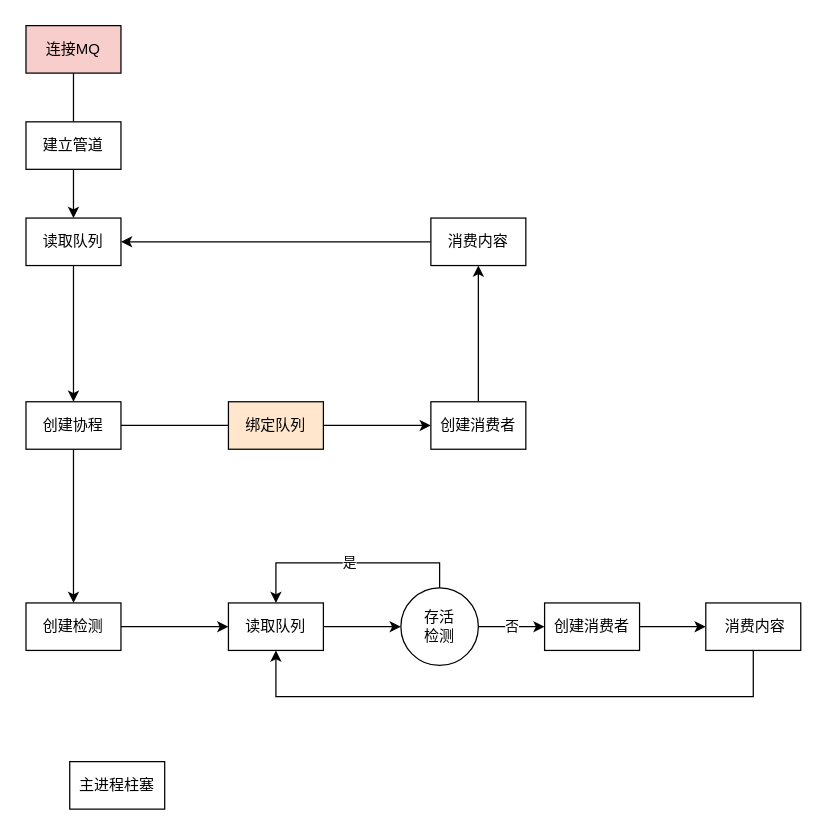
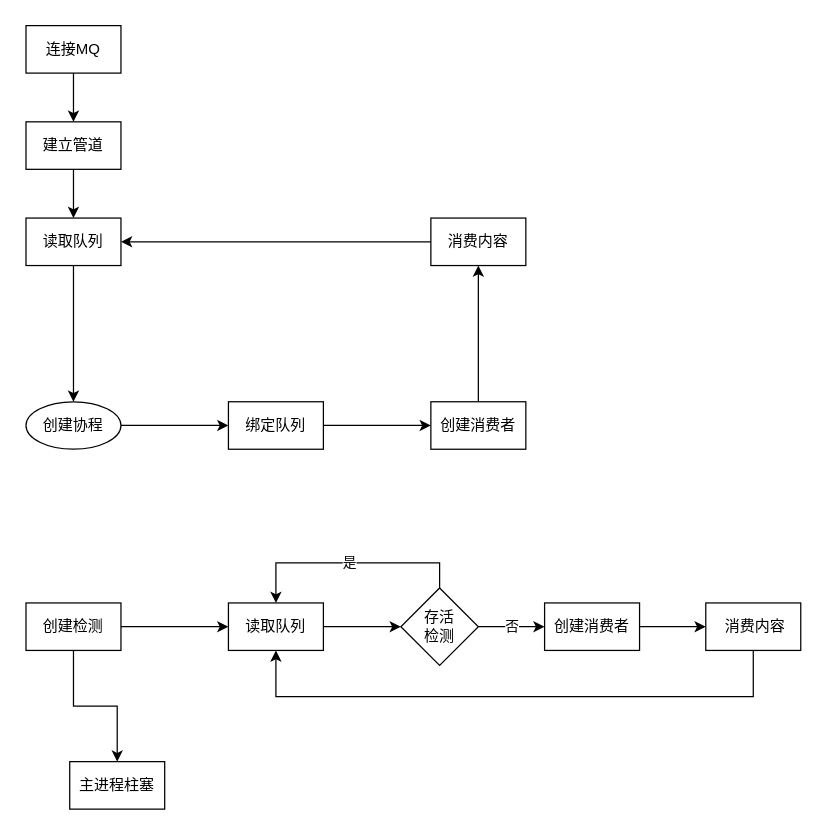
- <mxCell id="5" value="连接MQ" style="rounded=0;whiteSpace=wrap;html=1;fillColor=#f8cecc;" vertex="1" parent="1"><mxGeometry x="20" y="20" width="76" height="38" as="geometry" /></mxCell>
+ <mxCell id="5" value="连接MQ" style="rounded=0;whiteSpace=wrap;html=1;" vertex="1" parent="1"><mxGeometry x="20" y="20" width="76" height="38" as="geometry" /></mxCell>
- <mxCell id="4" style="edgeStyle=orthogonalEdgeStyle;rounded=0;orthogonalLoop=1;jettySize=auto;html=1;exitX=0.5;exitY=1;exitDx=0;exitDy=0;endArrow=none;" edge="1" parent="1" source="5" target="3"><mxGeometry relative="1" as="geometry" /></mxCell>
+ <mxCell id="4" style="edgeStyle=orthogonalEdgeStyle;rounded=0;orthogonalLoop=1;jettySize=auto;html=1;exitX=0.5;exitY=1;exitDx=0;exitDy=0;" edge="1" parent="1" source="5" target="3"><mxGeometry relative="1" as="geometry" /></mxCell>
- <mxCell id="10" value="创建协程" style="rounded=0;whiteSpace=wrap;html=1;" vertex="1" parent="1"><mxGeometry x="20" y="321" width="76" height="38" as="geometry" /></mxCell>
+ <mxCell id="10" value="创建协程" style="ellipse;whiteSpace=wrap;html=1;" vertex="1" parent="1"><mxGeometry x="20" y="321" width="76" height="38" as="geometry" /></mxCell>
- <mxCell id="8" style="edgeStyle=orthogonalEdgeStyle;rounded=0;orthogonalLoop=1;jettySize=auto;html=1;exitX=1;exitY=0.5;exitDx=0;exitDy=0;endArrow=none;" edge="1" parent="1" source="10" target="12"><mxGeometry relative="1" as="geometry" /></mxCell>
+ <mxCell id="8" style="edgeStyle=orthogonalEdgeStyle;rounded=0;orthogonalLoop=1;jettySize=auto;html=1;exitX=1;exitY=0.5;exitDx=0;exitDy=0;" edge="1" parent="1" source="10" target="12"><mxGeometry relative="1" as="geometry" /></mxCell>
- <mxCell id="12" value="绑定队列" style="rounded=0;whiteSpace=wrap;html=1;fillColor=#ffe6cc;" vertex="1" parent="1"><mxGeometry x="182" y="321" width="76" height="38" as="geometry" /></mxCell>
+ <mxCell id="12" value="绑定队列" style="rounded=0;whiteSpace=wrap;html=1;" vertex="1" parent="1"><mxGeometry x="182" y="321" width="76" height="38" as="geometry" /></mxCell>
- <mxCell id="9" style="edgeStyle=orthogonalEdgeStyle;rounded=0;orthogonalLoop=1;jettySize=auto;html=1;exitX=0.5;exitY=1;exitDx=0;exitDy=0;entryX=0.5;entryY=0;entryDx=0;entryDy=0;" edge="1" parent="1" source="10" target="19"><mxGeometry relative="1" as="geometry" /></mxCell>
- <mxCell id="24" value="存活&lt;br&gt;检测" style="ellipse;whiteSpace=wrap;html=1;" vertex="1" parent="1"><mxGeometry x="320" y="470" width="62" height="62" as="geometry" /></mxCell>
+ <mxCell id="24" value="存活&lt;br&gt;检测" style="rhombus;whiteSpace=wrap;html=1;" vertex="1" parent="1"><mxGeometry x="320" y="470" width="62" height="62" as="geometry" /></mxCell>
+ <mxCell id="18" style="edgeStyle=orthogonalEdgeStyle;rounded=0;orthogonalLoop=1;jettySize=auto;html=1;exitX=0.5;exitY=1;exitDx=0;exitDy=0;" edge="1" parent="1" source="19" target="29"><mxGeometry relative="1" as="geometry" /></mxCell>
